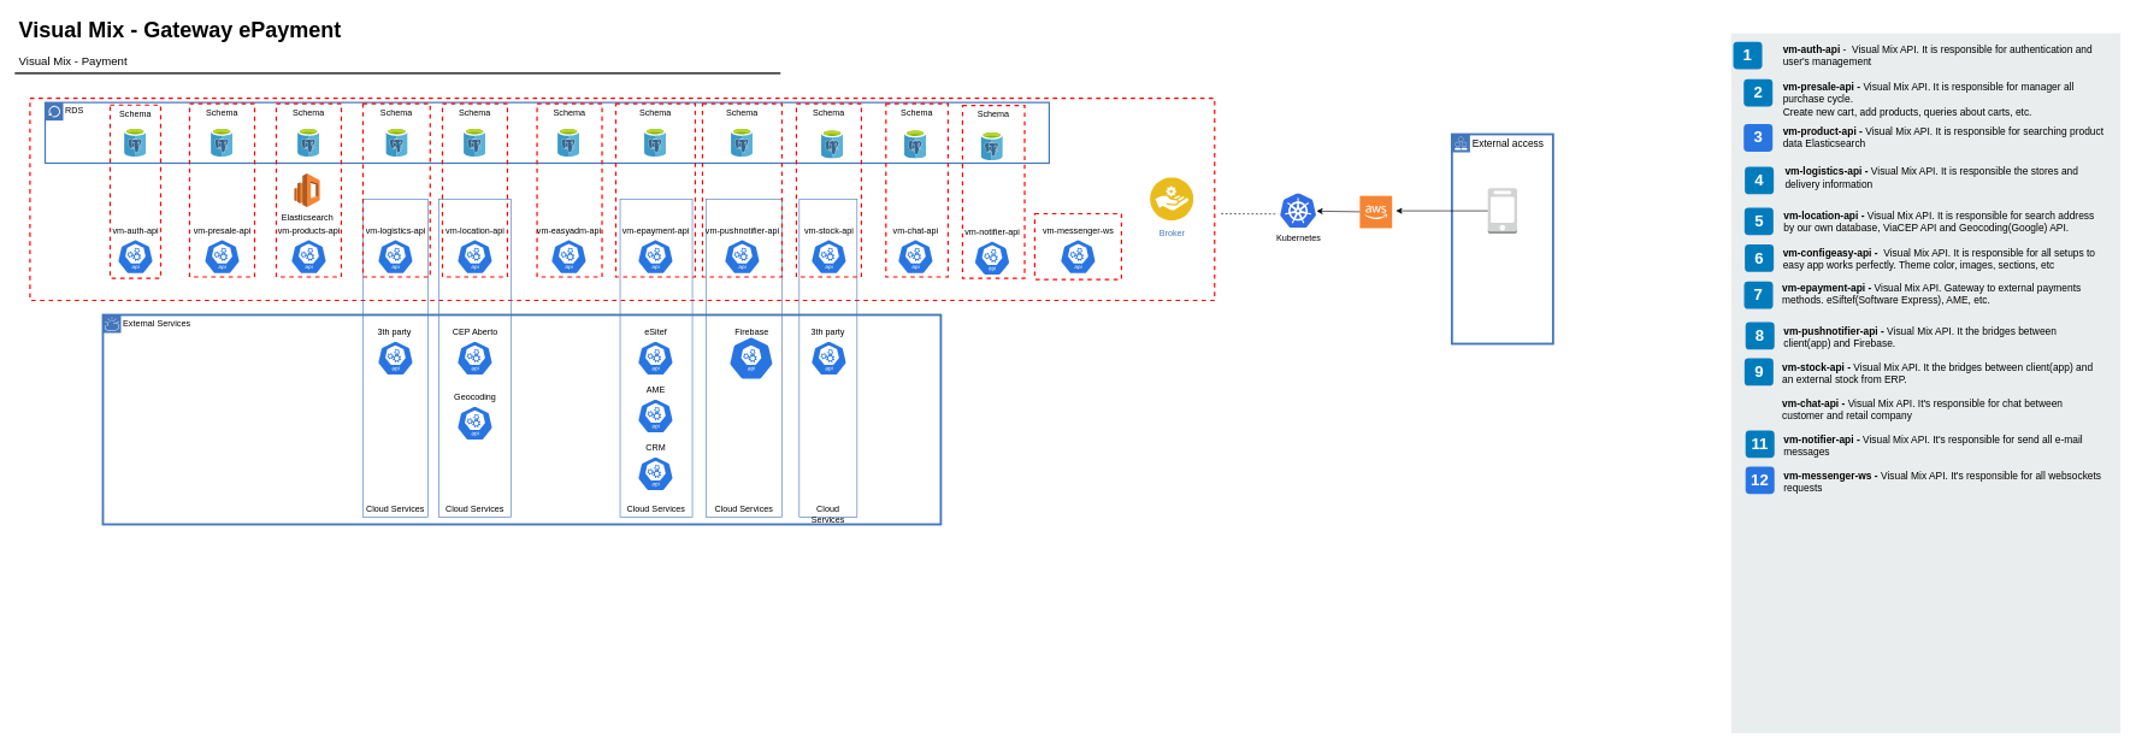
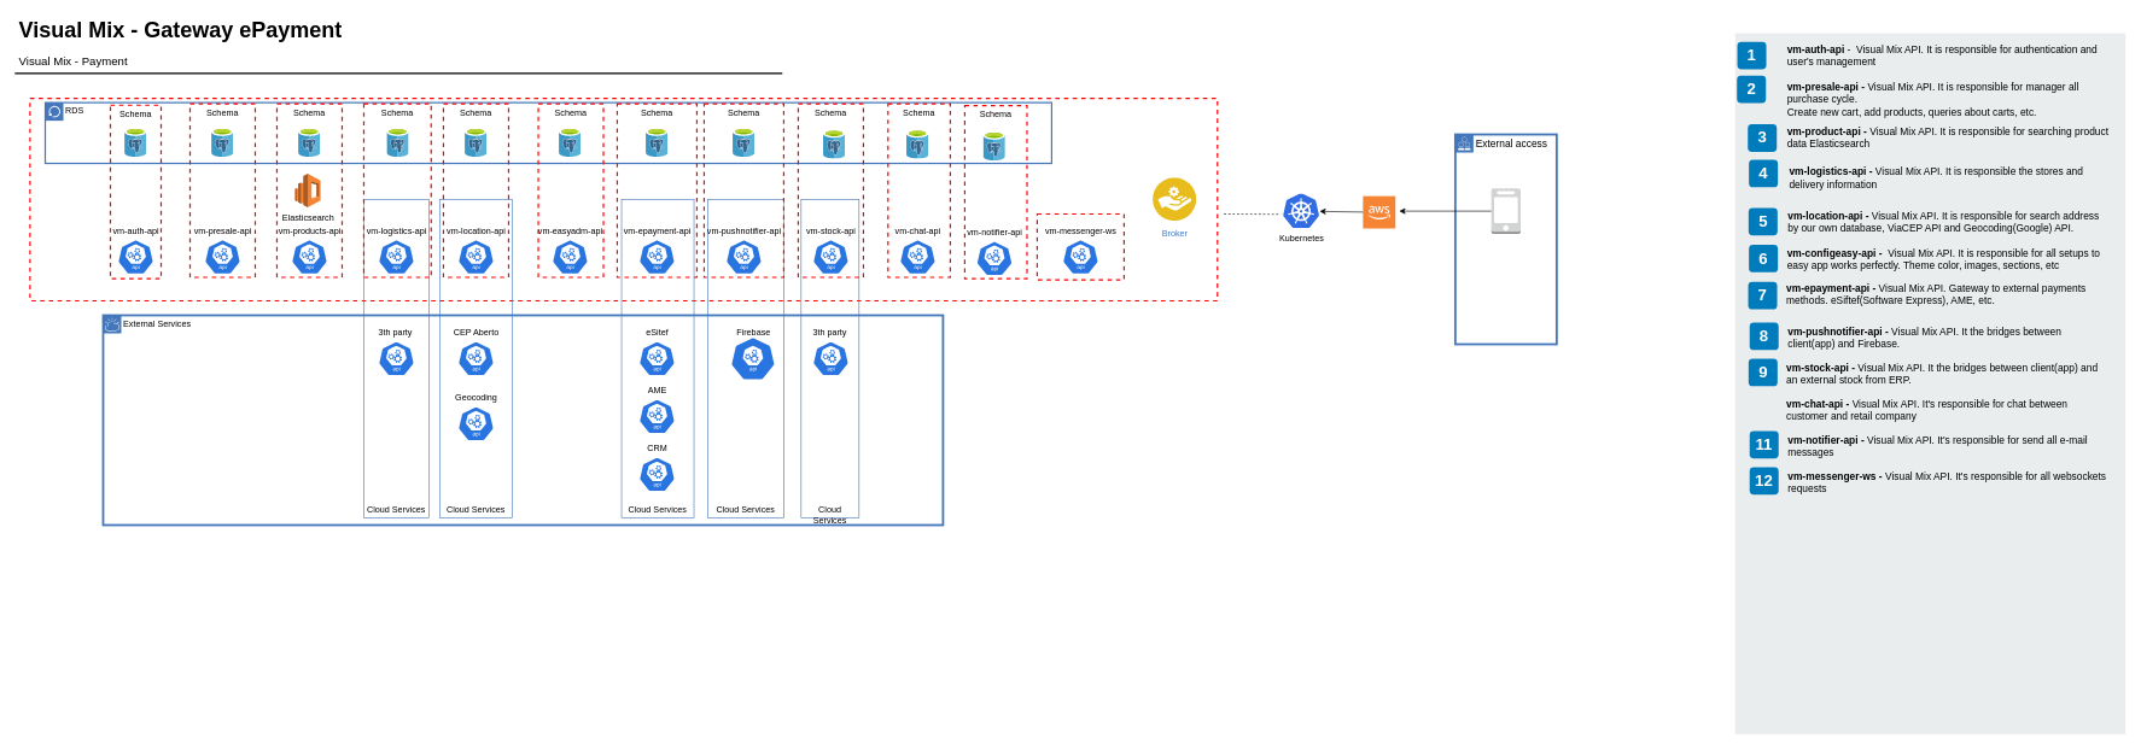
- <mxCell id="7" value="2" style="rounded=1;whiteSpace=wrap;html=1;fillColor=#007CBD;strokeColor=none;fontColor=#FFFFFF;fontStyle=1;fontSize=22;labelBackgroundColor=none;" parent="1" vertex="1"><mxGeometry x="2413.5" y="108.5" width="40" height="38" as="geometry" /></mxCell>
+ <mxCell id="7" value="2" style="rounded=1;whiteSpace=wrap;html=1;fillColor=#007CBD;strokeColor=none;fontColor=#FFFFFF;fontStyle=1;fontSize=22;labelBackgroundColor=none;" parent="1" vertex="1"><mxGeometry x="2398.5" y="103.5" width="40" height="38" as="geometry" /></mxCell>
- <mxCell id="8" value="3" style="rounded=1;whiteSpace=wrap;html=1;fillColor=#2875e2;strokeColor=none;fontColor=#FFFFFF;fontStyle=1;fontSize=22;labelBackgroundColor=none;" parent="1" vertex="1"><mxGeometry x="2413.5" y="171" width="40" height="38" as="geometry" /></mxCell>
+ <mxCell id="8" value="3" style="rounded=1;whiteSpace=wrap;html=1;fillColor=#007CBD;strokeColor=none;fontColor=#FFFFFF;fontStyle=1;fontSize=22;labelBackgroundColor=none;" parent="1" vertex="1"><mxGeometry x="2413.5" y="171" width="40" height="38" as="geometry" /></mxCell>
- <mxCell id="9" value="4" style="rounded=1;whiteSpace=wrap;html=1;fillColor=#007CBD;strokeColor=none;fontColor=#FFFFFF;fontStyle=1;fontSize=22;labelBackgroundColor=none;" parent="1" vertex="1"><mxGeometry x="2415" y="230" width="40" height="38" as="geometry" /></mxCell>
+ <mxCell id="9" value="4" style="rounded=1;whiteSpace=wrap;html=1;fillColor=#007CBD;strokeColor=none;fontColor=#FFFFFF;fontStyle=1;fontSize=22;labelBackgroundColor=none;" parent="1" vertex="1"><mxGeometry x="2415" y="220" width="40" height="38" as="geometry" /></mxCell>
- <mxCell id="27" value="12" style="rounded=1;whiteSpace=wrap;html=1;fillColor=#2875e2;strokeColor=none;fontColor=#FFFFFF;fontStyle=1;fontSize=22;labelBackgroundColor=none;" parent="1" vertex="1"><mxGeometry x="2416" y="645" width="40" height="38" as="geometry" /></mxCell>
+ <mxCell id="27" value="12" style="rounded=1;whiteSpace=wrap;html=1;fillColor=#007CBD;strokeColor=none;fontColor=#FFFFFF;fontStyle=1;fontSize=22;labelBackgroundColor=none;" parent="1" vertex="1"><mxGeometry x="2416" y="645" width="40" height="38" as="geometry" /></mxCell>
